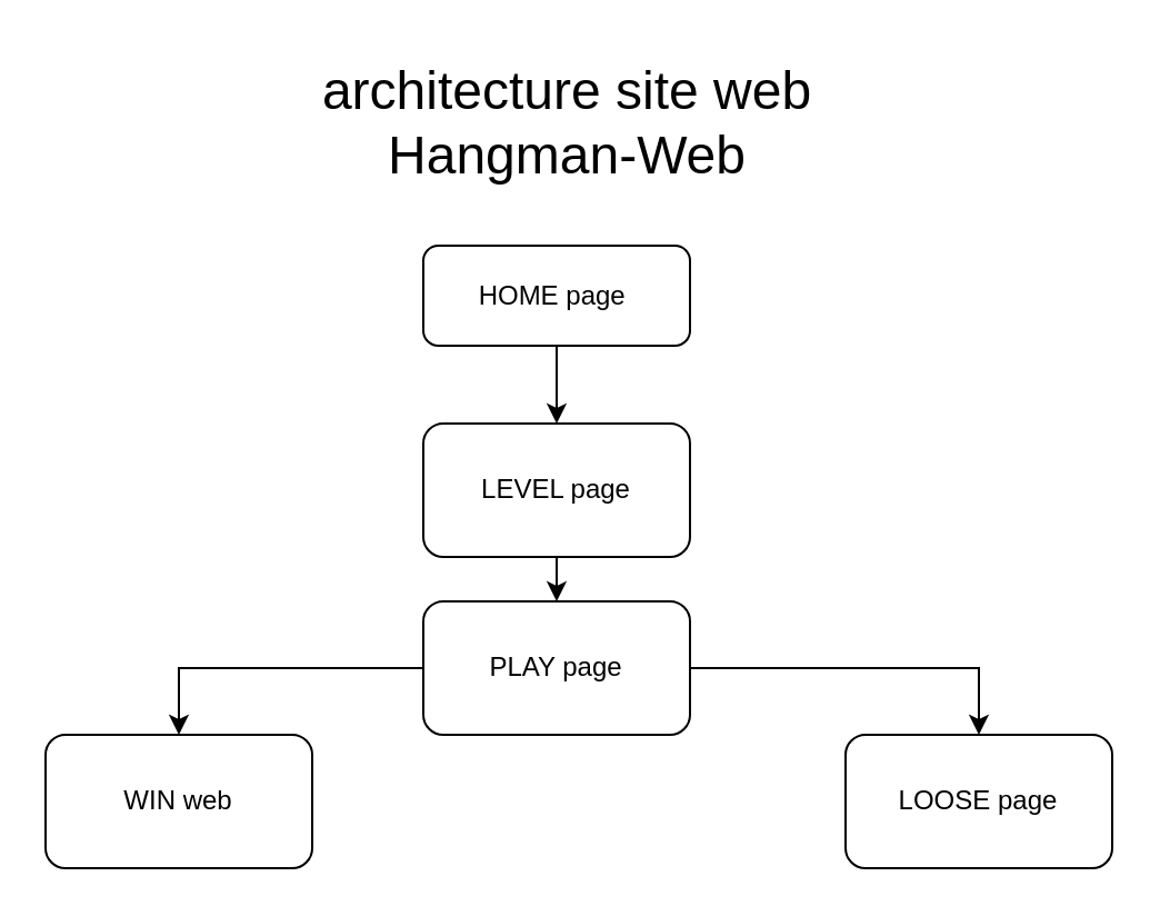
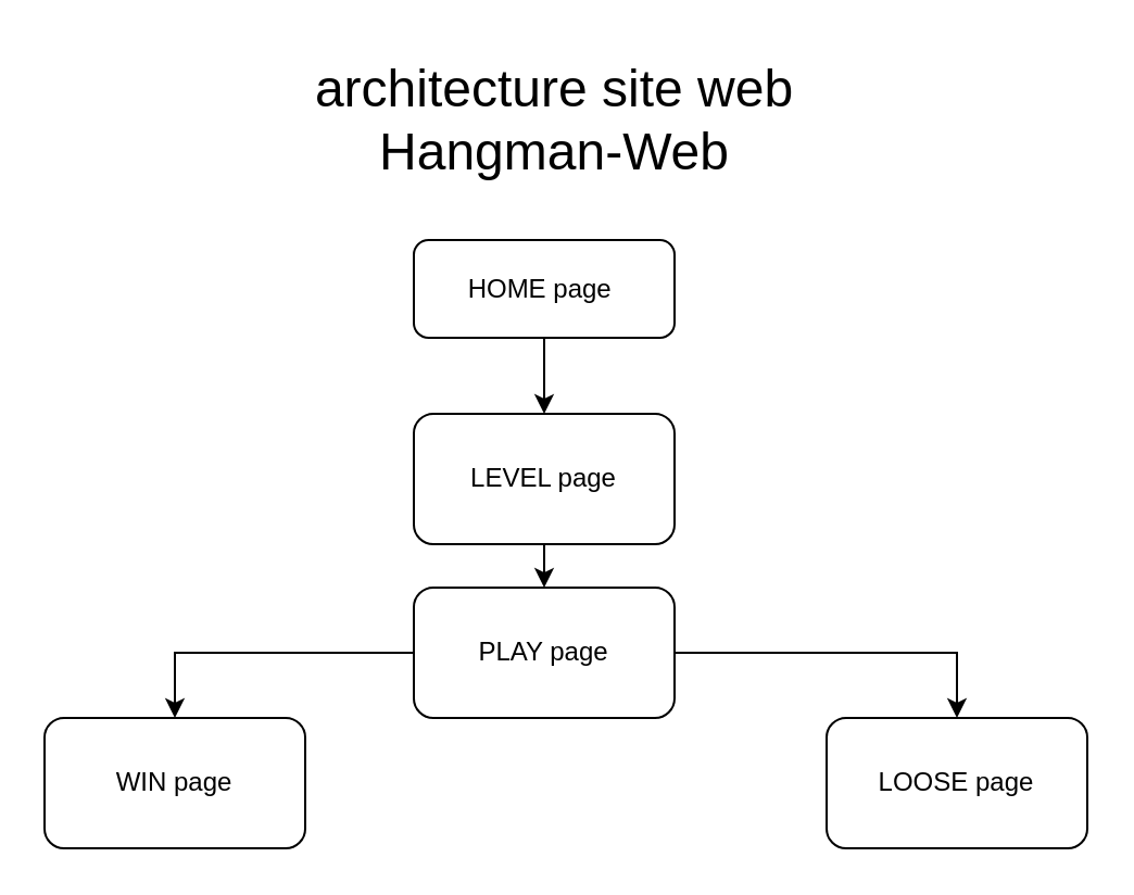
- <mxCell id="9" value="WIN web" style="rounded=1;whiteSpace=wrap;html=1;" vertex="1" parent="1"><mxGeometry x="20" y="330" width="120" height="60" as="geometry" /></mxCell>
+ <mxCell id="9" value="WIN page" style="rounded=1;whiteSpace=wrap;html=1;" vertex="1" parent="1"><mxGeometry x="20" y="330" width="120" height="60" as="geometry" /></mxCell>
